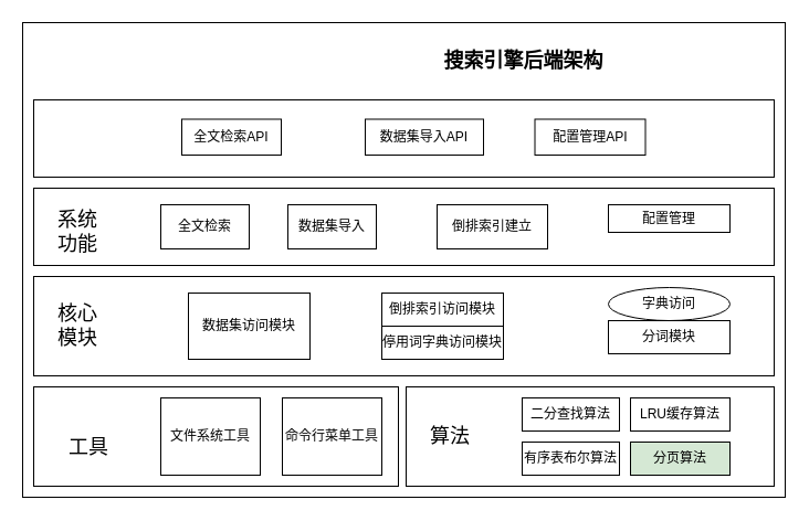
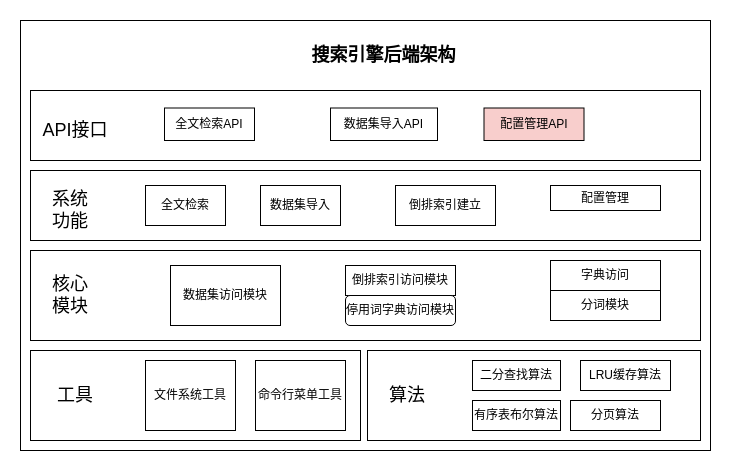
- <mxCell id="31" value="搜索引擎后端架构" style="rounded=0;whiteSpace=wrap;html=1;fontSize=18;fillColor=default;strokeColor=none;fontStyle=1" parent="1" vertex="1"><mxGeometry x="390" y="40" width="167" height="30" as="geometry" /></mxCell>
+ <mxCell id="31" value="搜索引擎后端架构" style="rounded=0;whiteSpace=wrap;html=1;fontSize=18;fillColor=default;strokeColor=none;fontStyle=1" parent="1" vertex="1"><mxGeometry x="300" y="40" width="167" height="30" as="geometry" /></mxCell>
- <mxCell id="30" value="配置管理API" style="rounded=0;whiteSpace=wrap;html=1;fontSize=12;" parent="1" vertex="1"><mxGeometry x="483.5" y="107.5" width="100" height="32.5" as="geometry" /></mxCell>
+ <mxCell id="30" value="配置管理API" style="rounded=0;whiteSpace=wrap;html=1;fontSize=12;fillColor=#f8cecc;" parent="1" vertex="1"><mxGeometry x="483.5" y="107.5" width="100" height="32.5" as="geometry" /></mxCell>
+ <mxCell id="27" value="API接口" style="rounded=0;whiteSpace=wrap;html=1;strokeColor=none;fontSize=18;" parent="1" vertex="1"><mxGeometry x="40" y="115" width="70" height="30" as="geometry" /></mxCell>
- <mxCell id="8" value="字典访问" style="ellipse;whiteSpace=wrap;html=1;" parent="1" vertex="1"><mxGeometry x="550" y="260" width="110" height="30" as="geometry" /></mxCell>
+ <mxCell id="8" value="字典访问" style="rounded=0;whiteSpace=wrap;html=1;" parent="1" vertex="1"><mxGeometry x="550" y="260" width="110" height="30" as="geometry" /></mxCell>
- <mxCell id="9" value="停用词字典访问模块" style="rounded=0;whiteSpace=wrap;html=1;" parent="1" vertex="1"><mxGeometry x="345" y="295" width="110" height="30" as="geometry" /></mxCell>
+ <mxCell id="9" value="停用词字典访问模块" style="whiteSpace=wrap;html=1;rounded=1;" parent="1" vertex="1"><mxGeometry x="345" y="295" width="110" height="30" as="geometry" /></mxCell>
- <mxCell id="15" value="LRU缓存算法" style="rounded=0;whiteSpace=wrap;html=1;fontSize=12;" parent="1" vertex="1"><mxGeometry x="570" y="360" width="90" height="30" as="geometry" /></mxCell>
+ <mxCell id="15" value="LRU缓存算法" style="rounded=0;whiteSpace=wrap;html=1;fontSize=12;" parent="1" vertex="1"><mxGeometry x="580" y="360" width="90" height="30" as="geometry" /></mxCell>
- <mxCell id="18" value="工具" style="rounded=0;whiteSpace=wrap;html=1;strokeColor=none;fontSize=18;" parent="1" vertex="1"><mxGeometry x="50" y="390" width="60" height="30" as="geometry" /></mxCell>
+ <mxCell id="18" value="工具" style="rounded=0;whiteSpace=wrap;html=1;strokeColor=none;fontSize=18;" parent="1" vertex="1"><mxGeometry x="45" y="380" width="60" height="30" as="geometry" /></mxCell>
- <mxCell id="13" value="分页算法" style="rounded=0;whiteSpace=wrap;html=1;fontSize=12;fillColor=#d5e8d4;" parent="1" vertex="1"><mxGeometry x="570" y="400" width="90" height="30" as="geometry" /></mxCell>
+ <mxCell id="13" value="分页算法" style="rounded=0;whiteSpace=wrap;html=1;fontSize=12;" parent="1" vertex="1"><mxGeometry x="570" y="400" width="90" height="30" as="geometry" /></mxCell>
